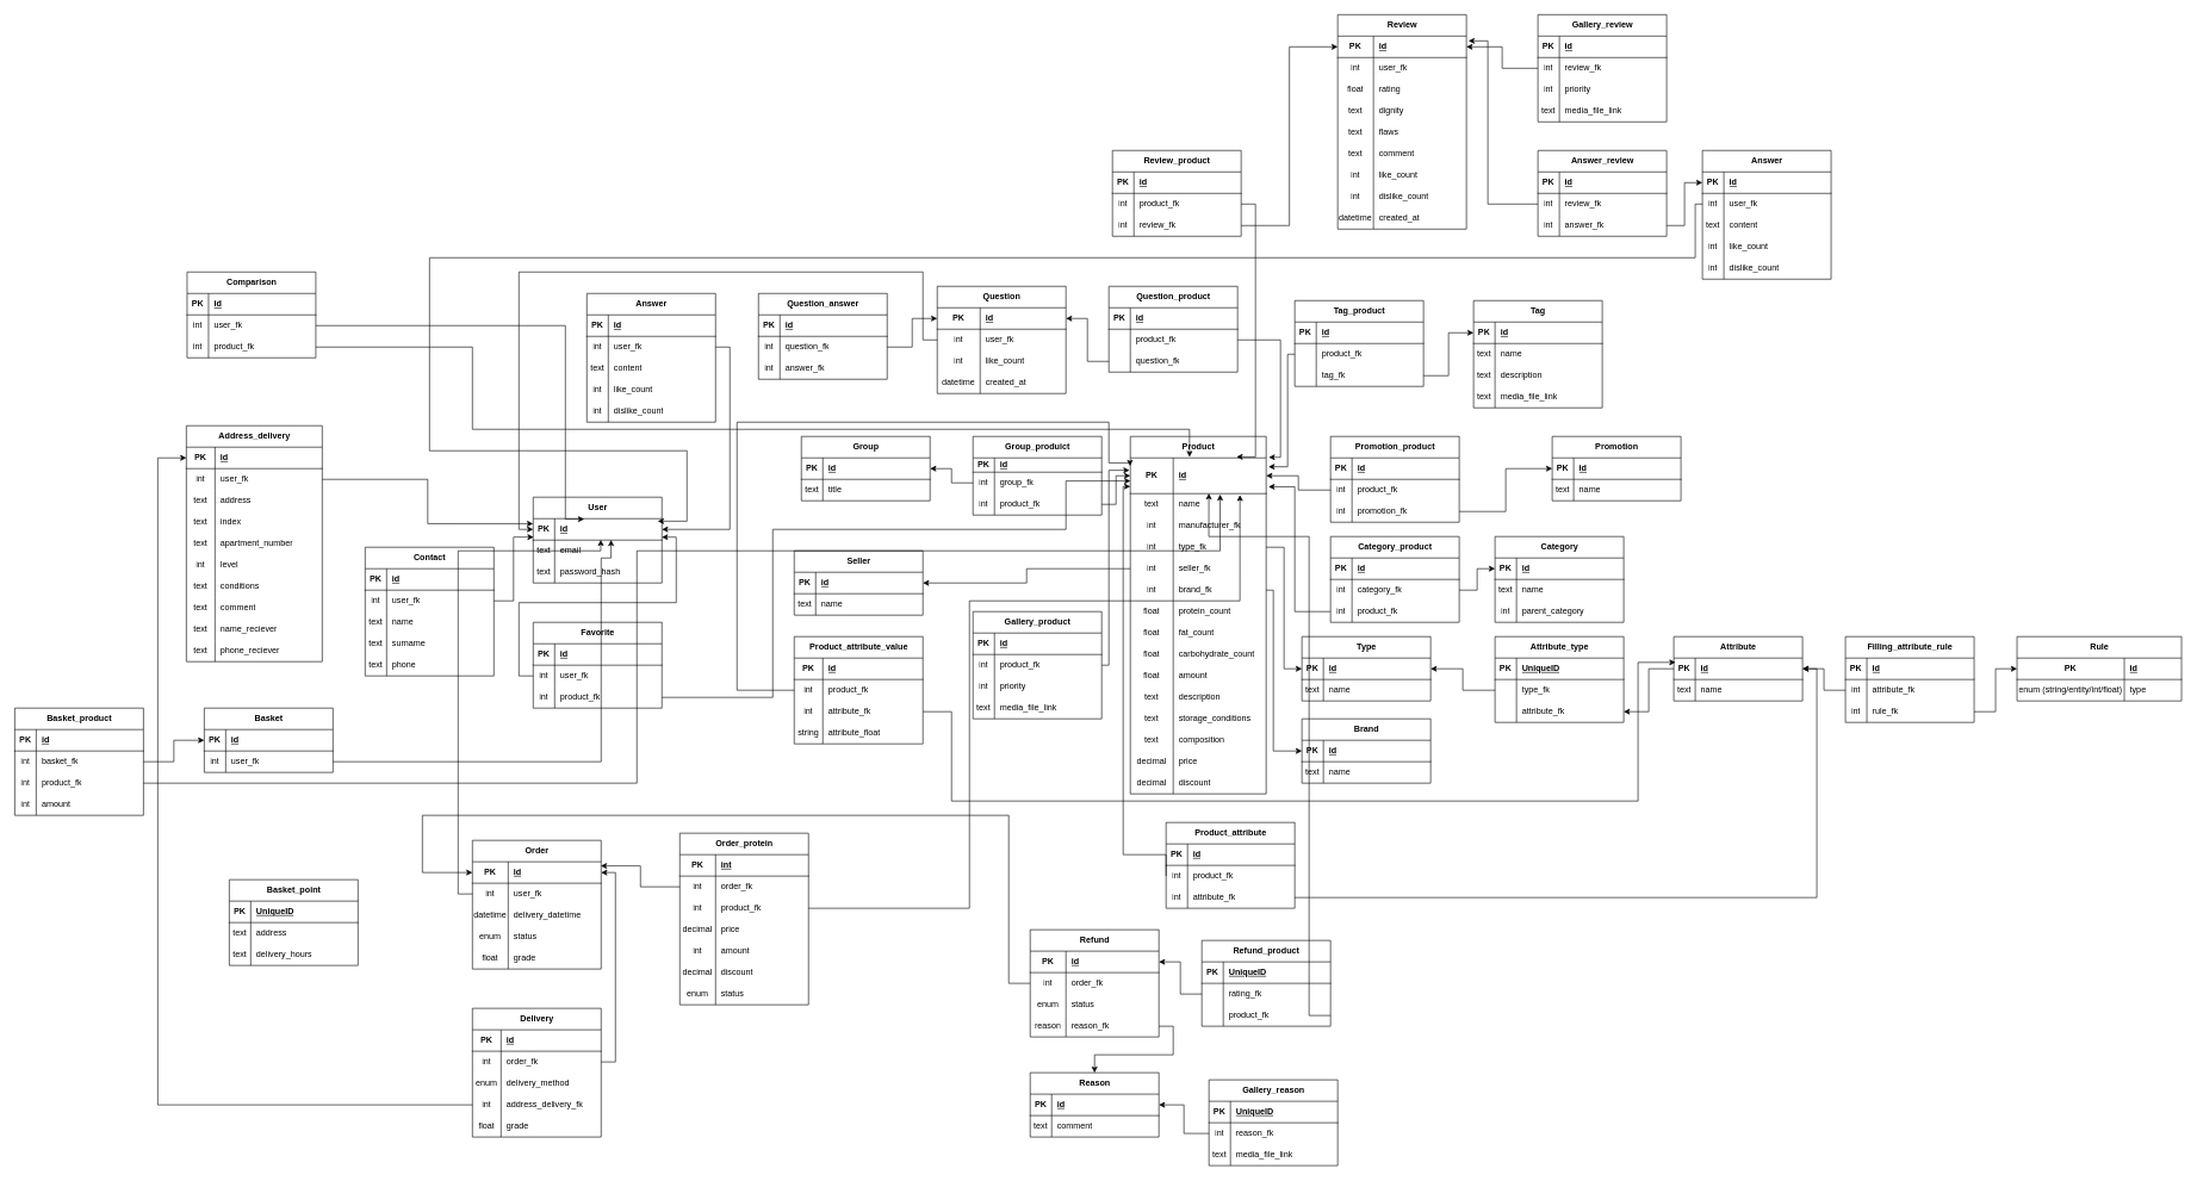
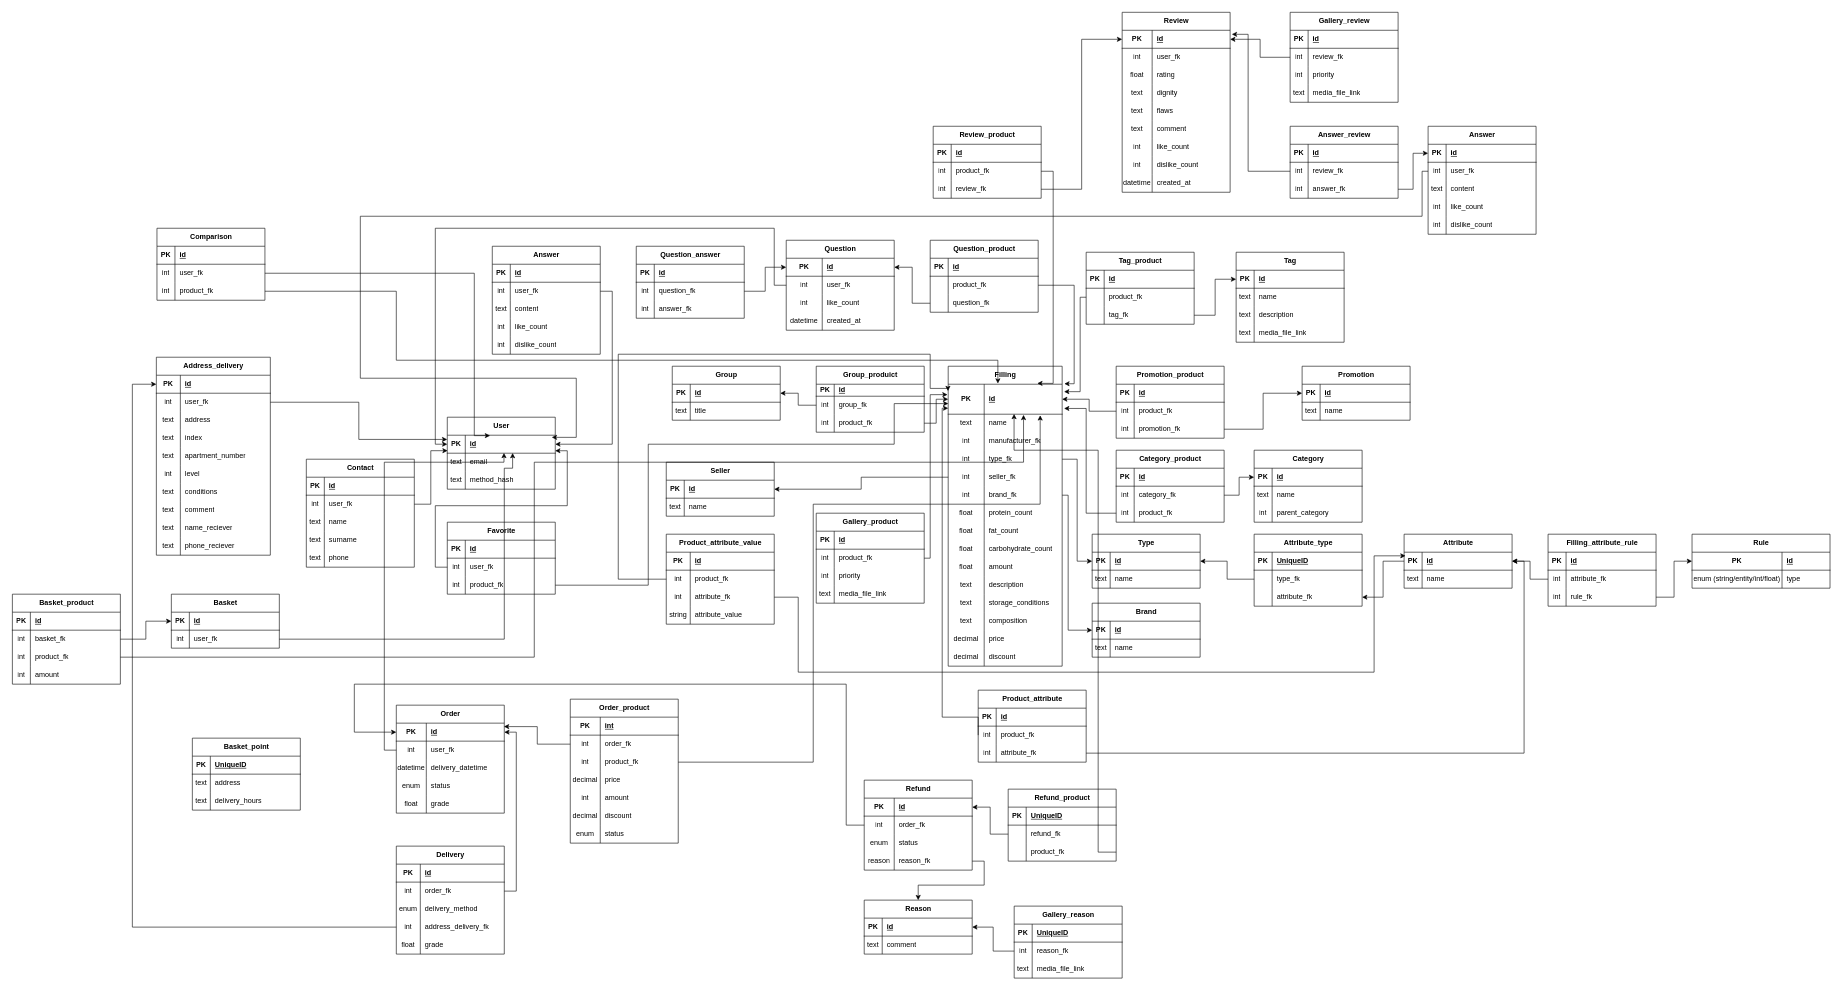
- <mxCell id="2" value="Product" style="shape=table;startSize=30;container=1;collapsible=1;childLayout=tableLayout;fixedRows=1;rowLines=0;fontStyle=1;align=center;resizeLast=1;html=1;" vertex="1" parent="1"><mxGeometry x="1580" y="610" width="190" height="500.0" as="geometry" /></mxCell>
+ <mxCell id="2" value="Filling" style="shape=table;startSize=30;container=1;collapsible=1;childLayout=tableLayout;fixedRows=1;rowLines=0;fontStyle=1;align=center;resizeLast=1;html=1;" vertex="1" parent="1"><mxGeometry x="1580" y="610" width="190" height="500.0" as="geometry" /></mxCell>
- <mxCell id="297" value="password_hash" style="shape=partialRectangle;connectable=0;fillColor=none;top=0;left=0;bottom=0;right=0;align=left;spacingLeft=6;overflow=hidden;whiteSpace=wrap;html=1;" vertex="1" parent="295"><mxGeometry x="30" width="150" height="30" as="geometry"><mxRectangle width="150" height="30" as="alternateBounds" /></mxGeometry></mxCell>
+ <mxCell id="297" value="method_hash" style="shape=partialRectangle;connectable=0;fillColor=none;top=0;left=0;bottom=0;right=0;align=left;spacingLeft=6;overflow=hidden;whiteSpace=wrap;html=1;" vertex="1" parent="295"><mxGeometry x="30" width="150" height="30" as="geometry"><mxRectangle width="150" height="30" as="alternateBounds" /></mxGeometry></mxCell>
- <mxCell id="106" value="attribute_float" style="shape=partialRectangle;connectable=0;fillColor=none;top=0;left=0;bottom=0;right=0;align=left;spacingLeft=6;overflow=hidden;whiteSpace=wrap;html=1;" vertex="1" parent="104"><mxGeometry x="40.0" width="140.0" height="30" as="geometry"><mxRectangle width="140.0" height="30" as="alternateBounds" /></mxGeometry></mxCell>
+ <mxCell id="106" value="attribute_value" style="shape=partialRectangle;connectable=0;fillColor=none;top=0;left=0;bottom=0;right=0;align=left;spacingLeft=6;overflow=hidden;whiteSpace=wrap;html=1;" vertex="1" parent="104"><mxGeometry x="40.0" width="140.0" height="30" as="geometry"><mxRectangle width="140.0" height="30" as="alternateBounds" /></mxGeometry></mxCell>
- <mxCell id="524" value="Order_protein" style="shape=table;startSize=30;container=1;collapsible=1;childLayout=tableLayout;fixedRows=1;rowLines=0;fontStyle=1;align=center;resizeLast=1;html=1;" vertex="1" parent="1"><mxGeometry x="950" y="1165" width="180" height="240" as="geometry" /></mxCell>
+ <mxCell id="524" value="Order_product" style="shape=table;startSize=30;container=1;collapsible=1;childLayout=tableLayout;fixedRows=1;rowLines=0;fontStyle=1;align=center;resizeLast=1;html=1;" vertex="1" parent="1"><mxGeometry x="950" y="1165" width="180" height="240" as="geometry" /></mxCell>
- <mxCell id="568" value="rating_fk" style="shape=partialRectangle;connectable=0;fillColor=none;top=0;left=0;bottom=0;right=0;align=left;spacingLeft=6;overflow=hidden;whiteSpace=wrap;html=1;" vertex="1" parent="566"><mxGeometry x="30" width="150" height="30" as="geometry"><mxRectangle width="150" height="30" as="alternateBounds" /></mxGeometry></mxCell>
+ <mxCell id="568" value="refund_fk" style="shape=partialRectangle;connectable=0;fillColor=none;top=0;left=0;bottom=0;right=0;align=left;spacingLeft=6;overflow=hidden;whiteSpace=wrap;html=1;" vertex="1" parent="566"><mxGeometry x="30" width="150" height="30" as="geometry"><mxRectangle width="150" height="30" as="alternateBounds" /></mxGeometry></mxCell>
